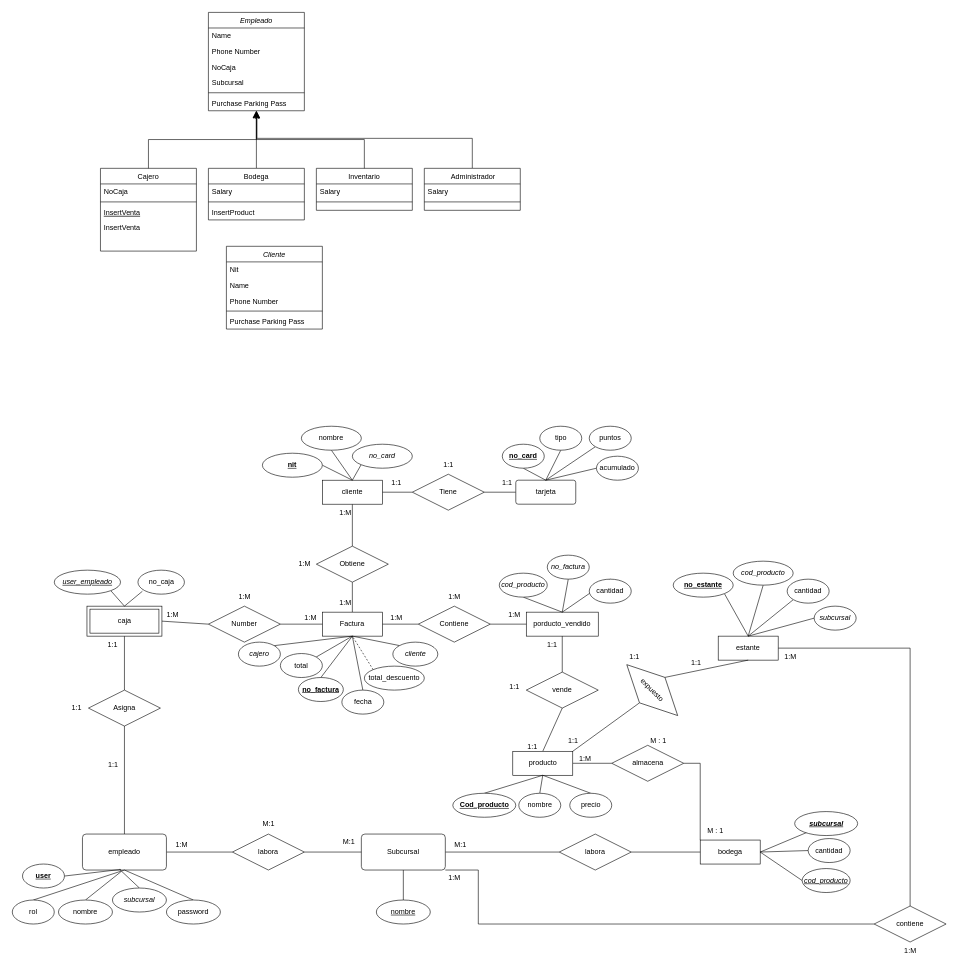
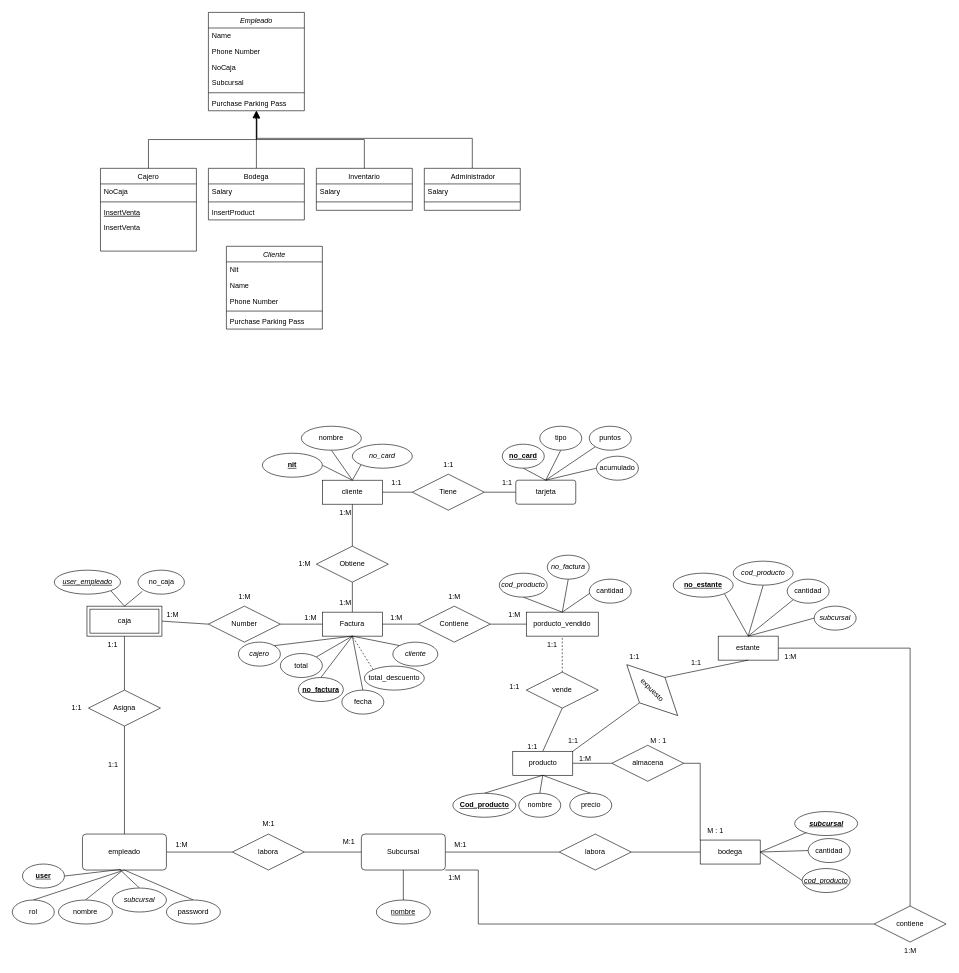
- <mxCell id="117" style="edgeStyle=orthogonalEdgeStyle;rounded=0;orthogonalLoop=1;jettySize=auto;html=1;exitX=0.5;exitY=0;exitDx=0;exitDy=0;entryX=0.5;entryY=1;entryDx=0;entryDy=0;endArrow=none;endFill=0;" parent="1" source="118" target="44" edge="1"><mxGeometry relative="1" as="geometry" /></mxCell>
+ <mxCell id="117" style="edgeStyle=orthogonalEdgeStyle;rounded=0;orthogonalLoop=1;jettySize=auto;html=1;exitX=0.5;exitY=0;exitDx=0;exitDy=0;entryX=0.5;entryY=1;entryDx=0;entryDy=0;endArrow=none;endFill=0;dashed=1;" parent="1" source="118" target="44" edge="1"><mxGeometry relative="1" as="geometry" /></mxCell>
